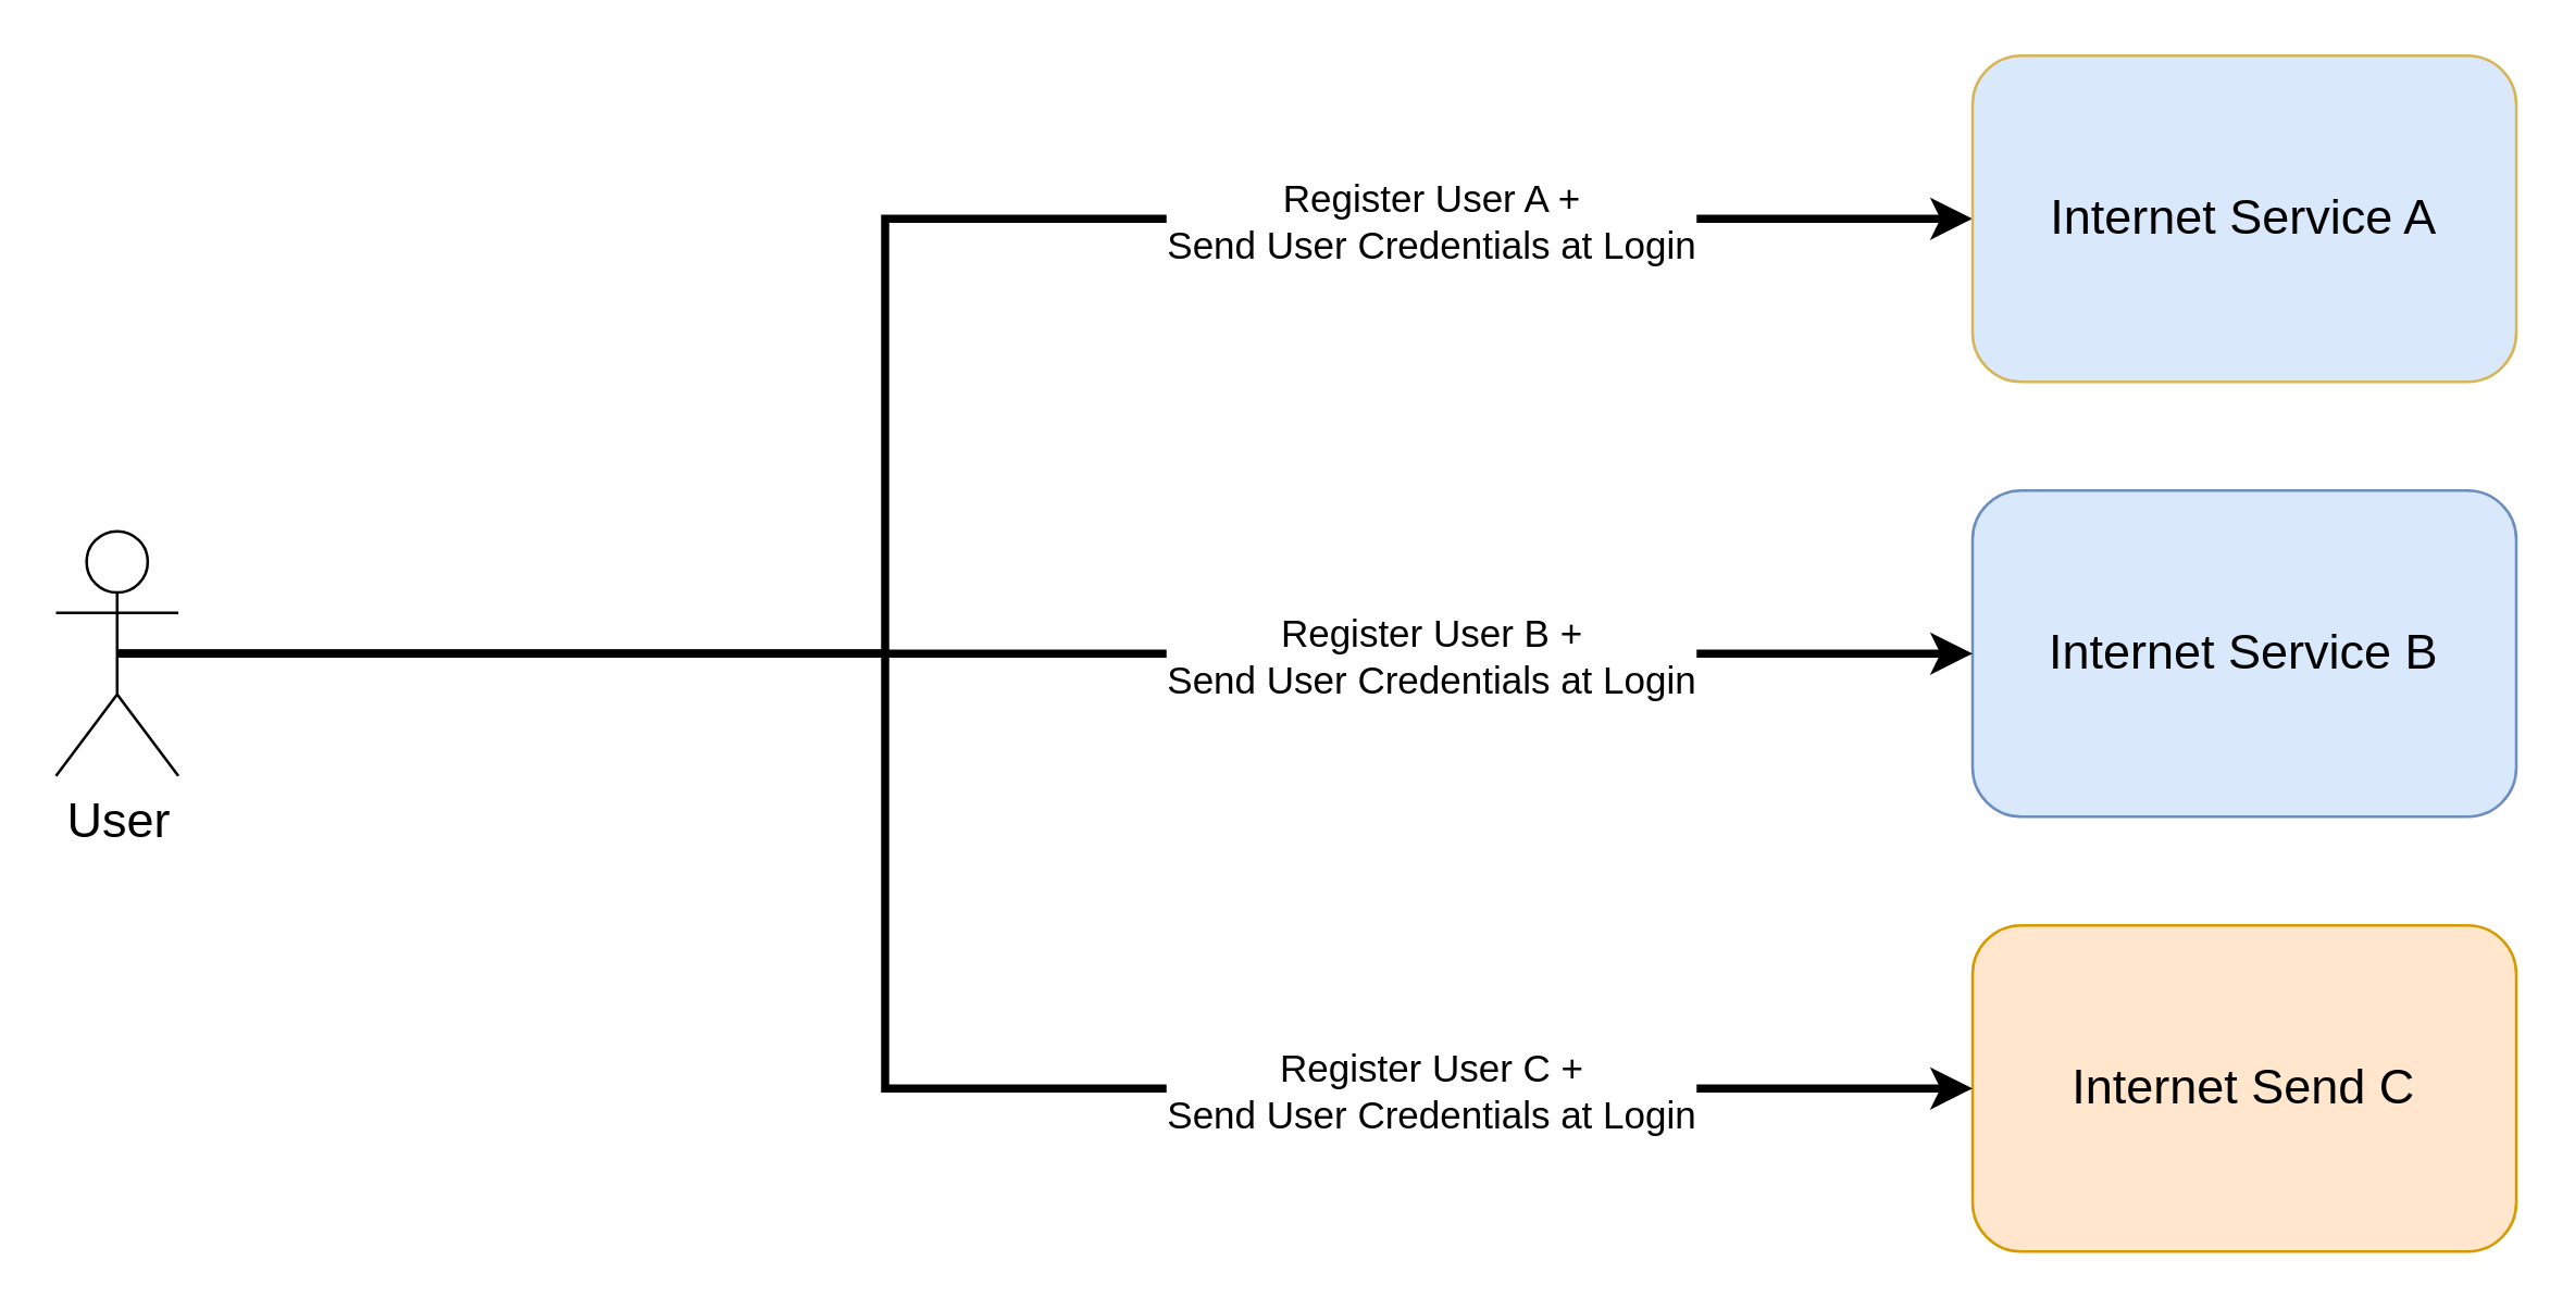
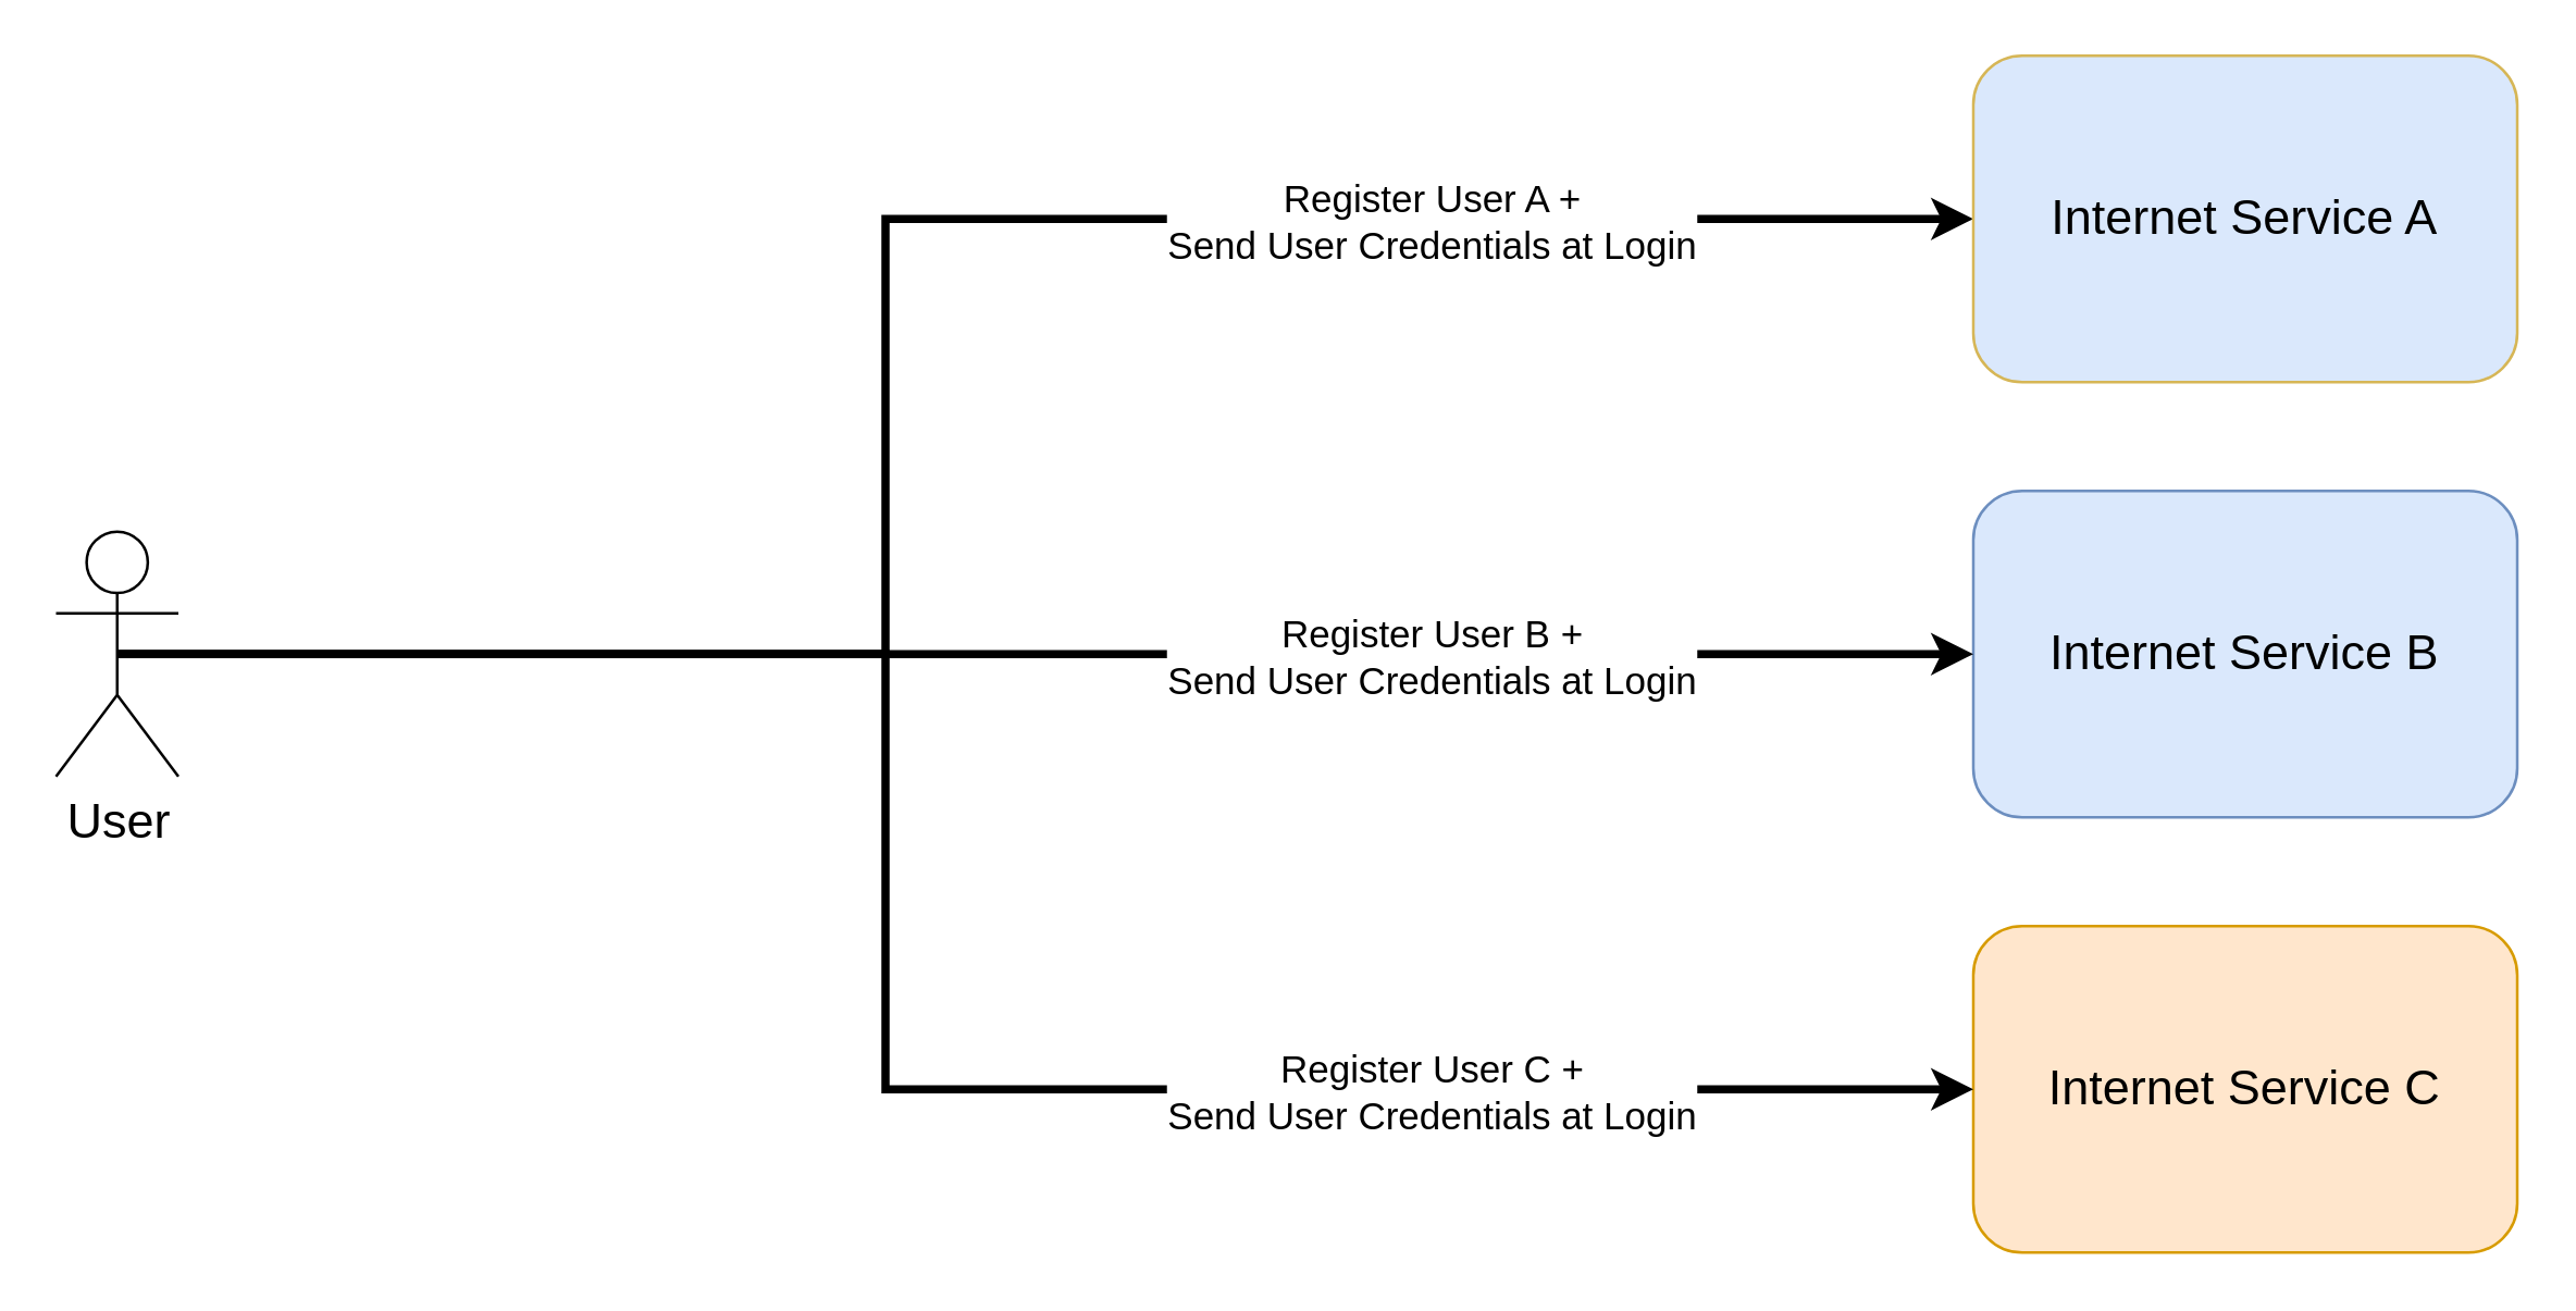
- <mxCell id="6" value="&lt;font style=&quot;font-size: 18px;&quot;&gt;Internet Send C&lt;/font&gt;" style="rounded=1;whiteSpace=wrap;html=1;fillColor=#ffe6cc;strokeColor=#d79b00;" vertex="1" parent="1"><mxGeometry x="725" y="340" width="200" height="120" as="geometry" /></mxCell>
+ <mxCell id="6" value="&lt;font style=&quot;font-size: 18px;&quot;&gt;Internet Service C&lt;/font&gt;" style="rounded=1;whiteSpace=wrap;html=1;fillColor=#ffe6cc;strokeColor=#d79b00;" vertex="1" parent="1"><mxGeometry x="725" y="340" width="200" height="120" as="geometry" /></mxCell>
